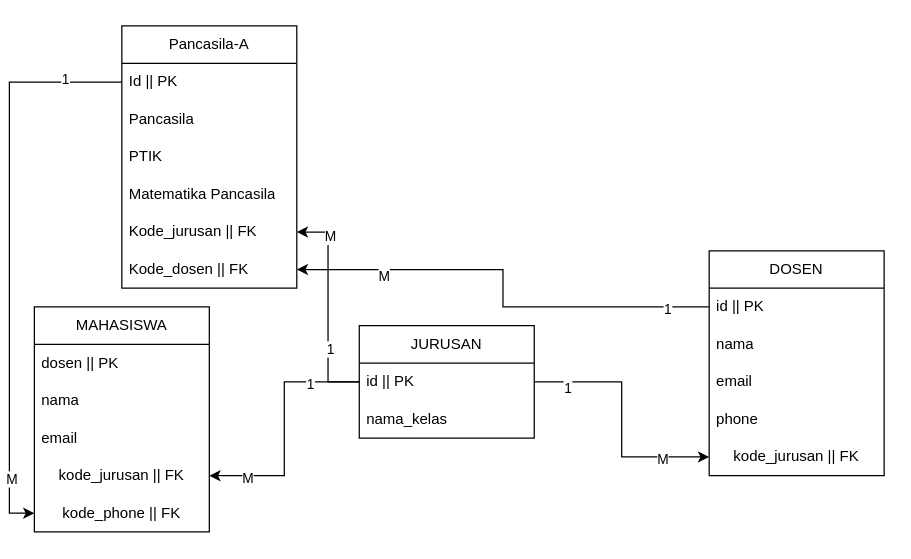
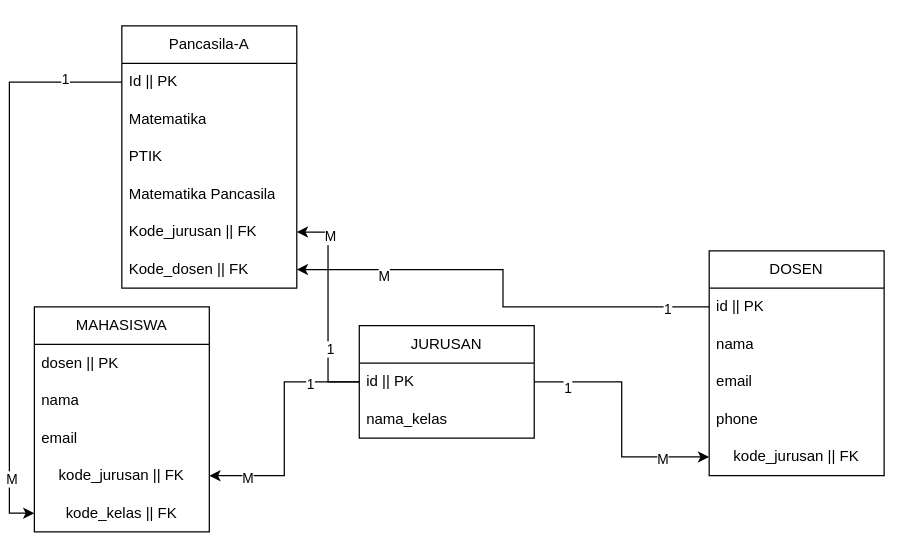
- <mxCell id="25" value="Pancasila" style="text;strokeColor=none;fillColor=none;align=left;verticalAlign=middle;spacingLeft=4;spacingRight=4;overflow=hidden;points=[[0,0.5],[1,0.5]];portConstraint=eastwest;rotatable=0;whiteSpace=wrap;html=1;" vertex="1" parent="23"><mxGeometry y="60" width="140" height="30" as="geometry" /></mxCell>
+ <mxCell id="25" value="Matematika" style="text;strokeColor=none;fillColor=none;align=left;verticalAlign=middle;spacingLeft=4;spacingRight=4;overflow=hidden;points=[[0,0.5],[1,0.5]];portConstraint=eastwest;rotatable=0;whiteSpace=wrap;html=1;" vertex="1" parent="23"><mxGeometry y="60" width="140" height="30" as="geometry" /></mxCell>
- <mxCell id="7" value="kode_phone || FK" style="text;html=1;strokeColor=none;fillColor=none;align=center;verticalAlign=middle;whiteSpace=wrap;rounded=0;" vertex="1" parent="2"><mxGeometry y="150" width="140" height="30" as="geometry" /></mxCell>
+ <mxCell id="7" value="kode_kelas || FK" style="text;html=1;strokeColor=none;fillColor=none;align=center;verticalAlign=middle;whiteSpace=wrap;rounded=0;" vertex="1" parent="2"><mxGeometry y="150" width="140" height="30" as="geometry" /></mxCell>
